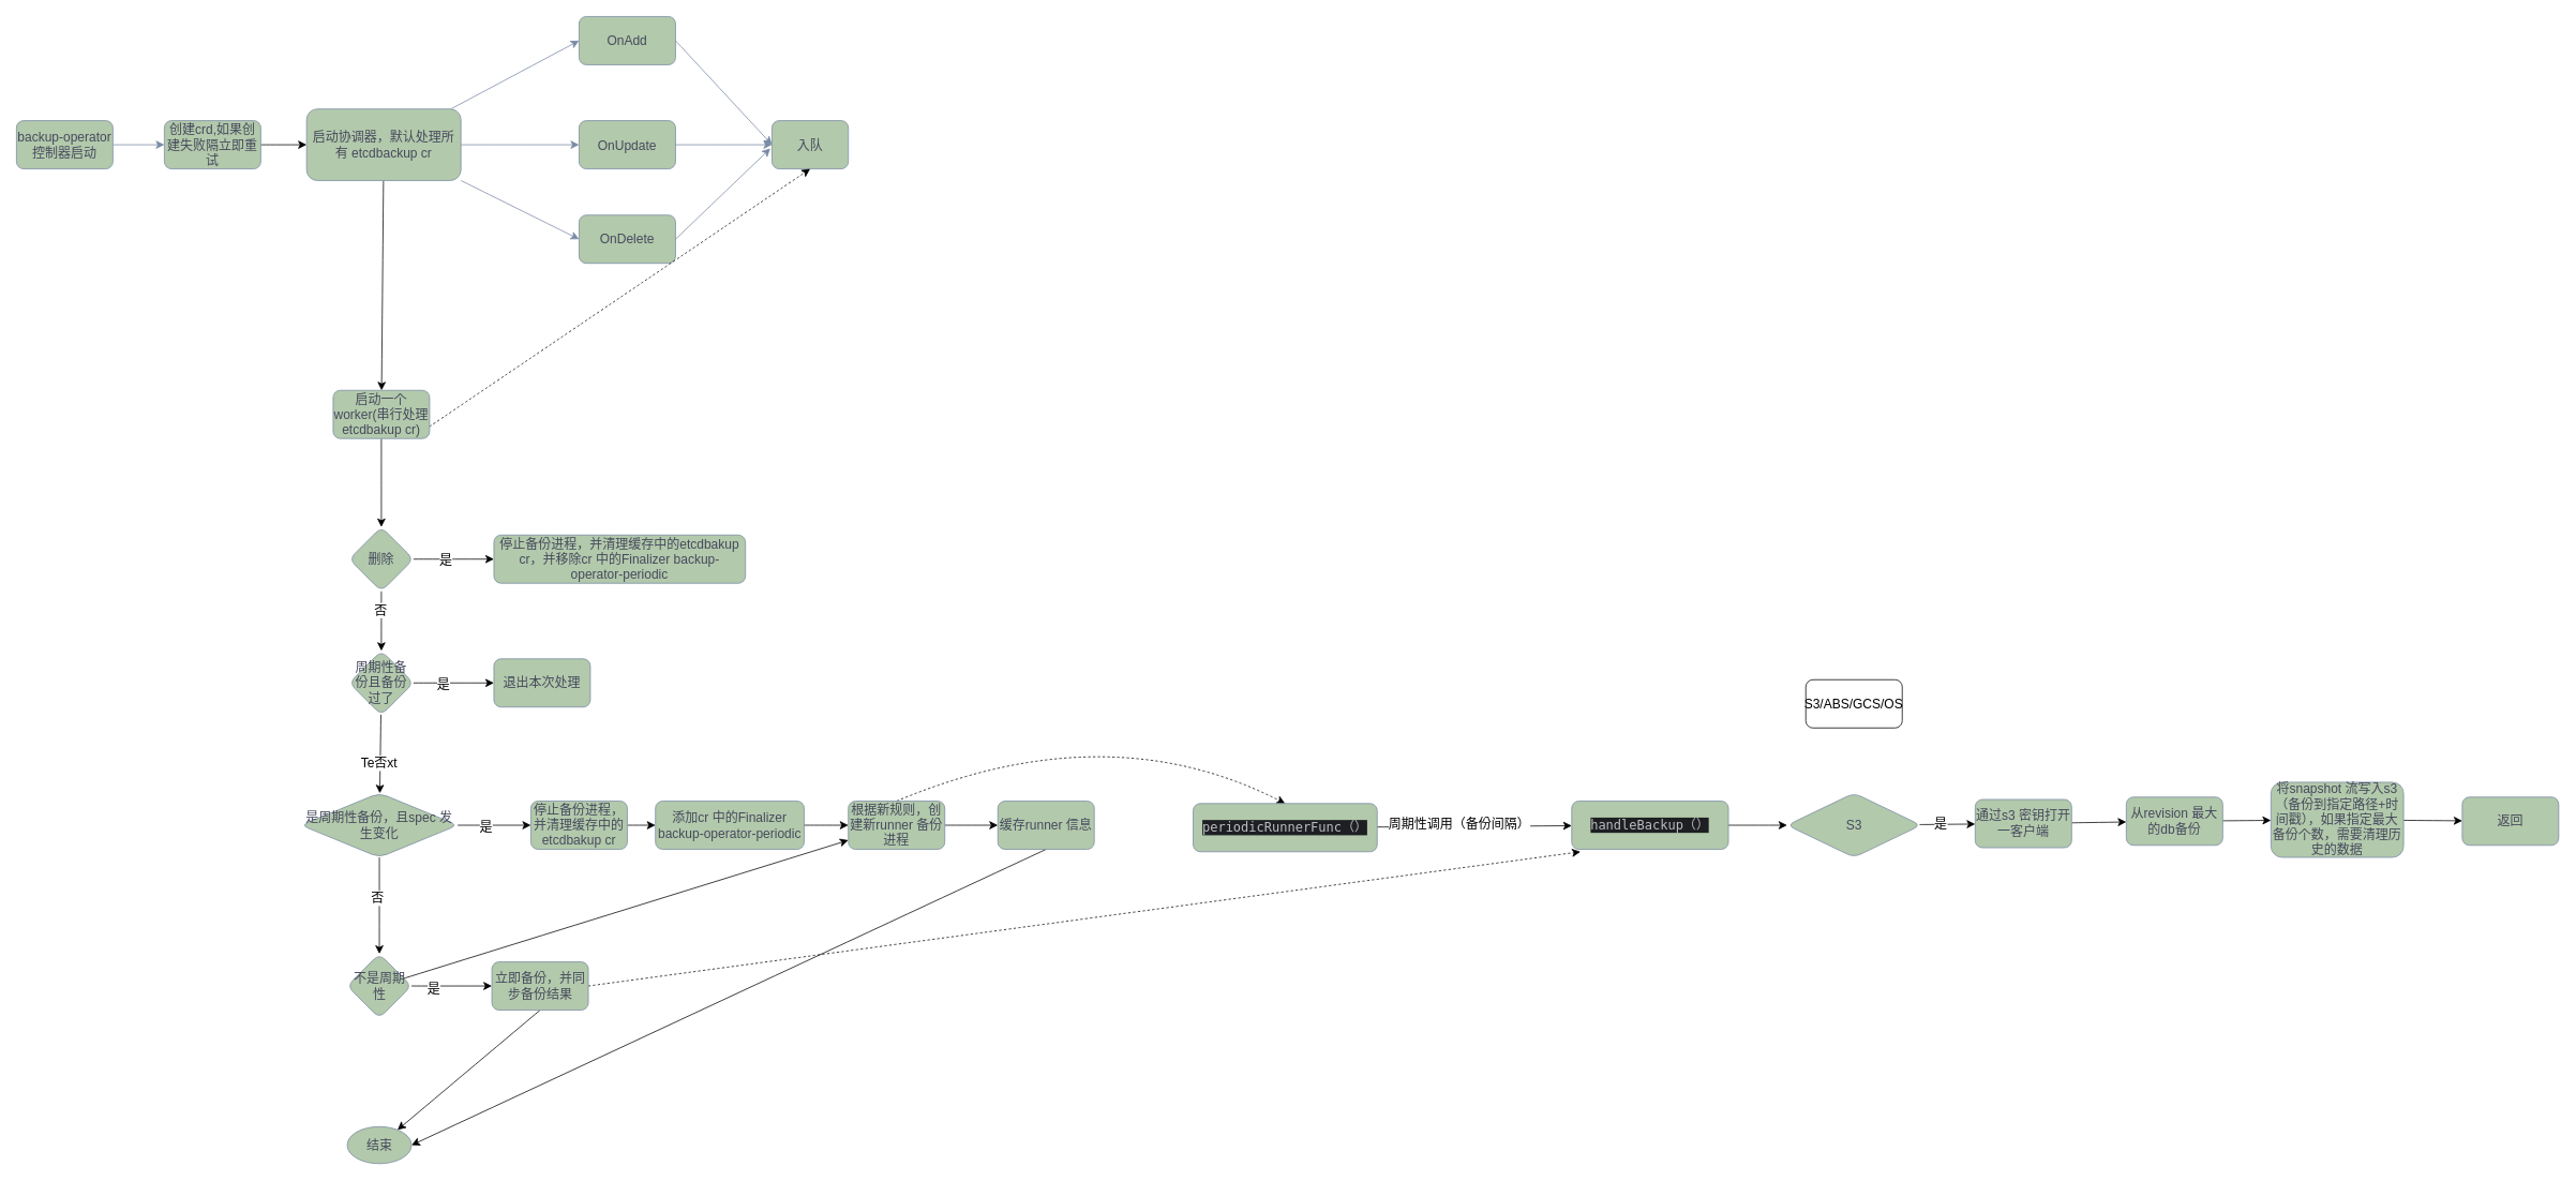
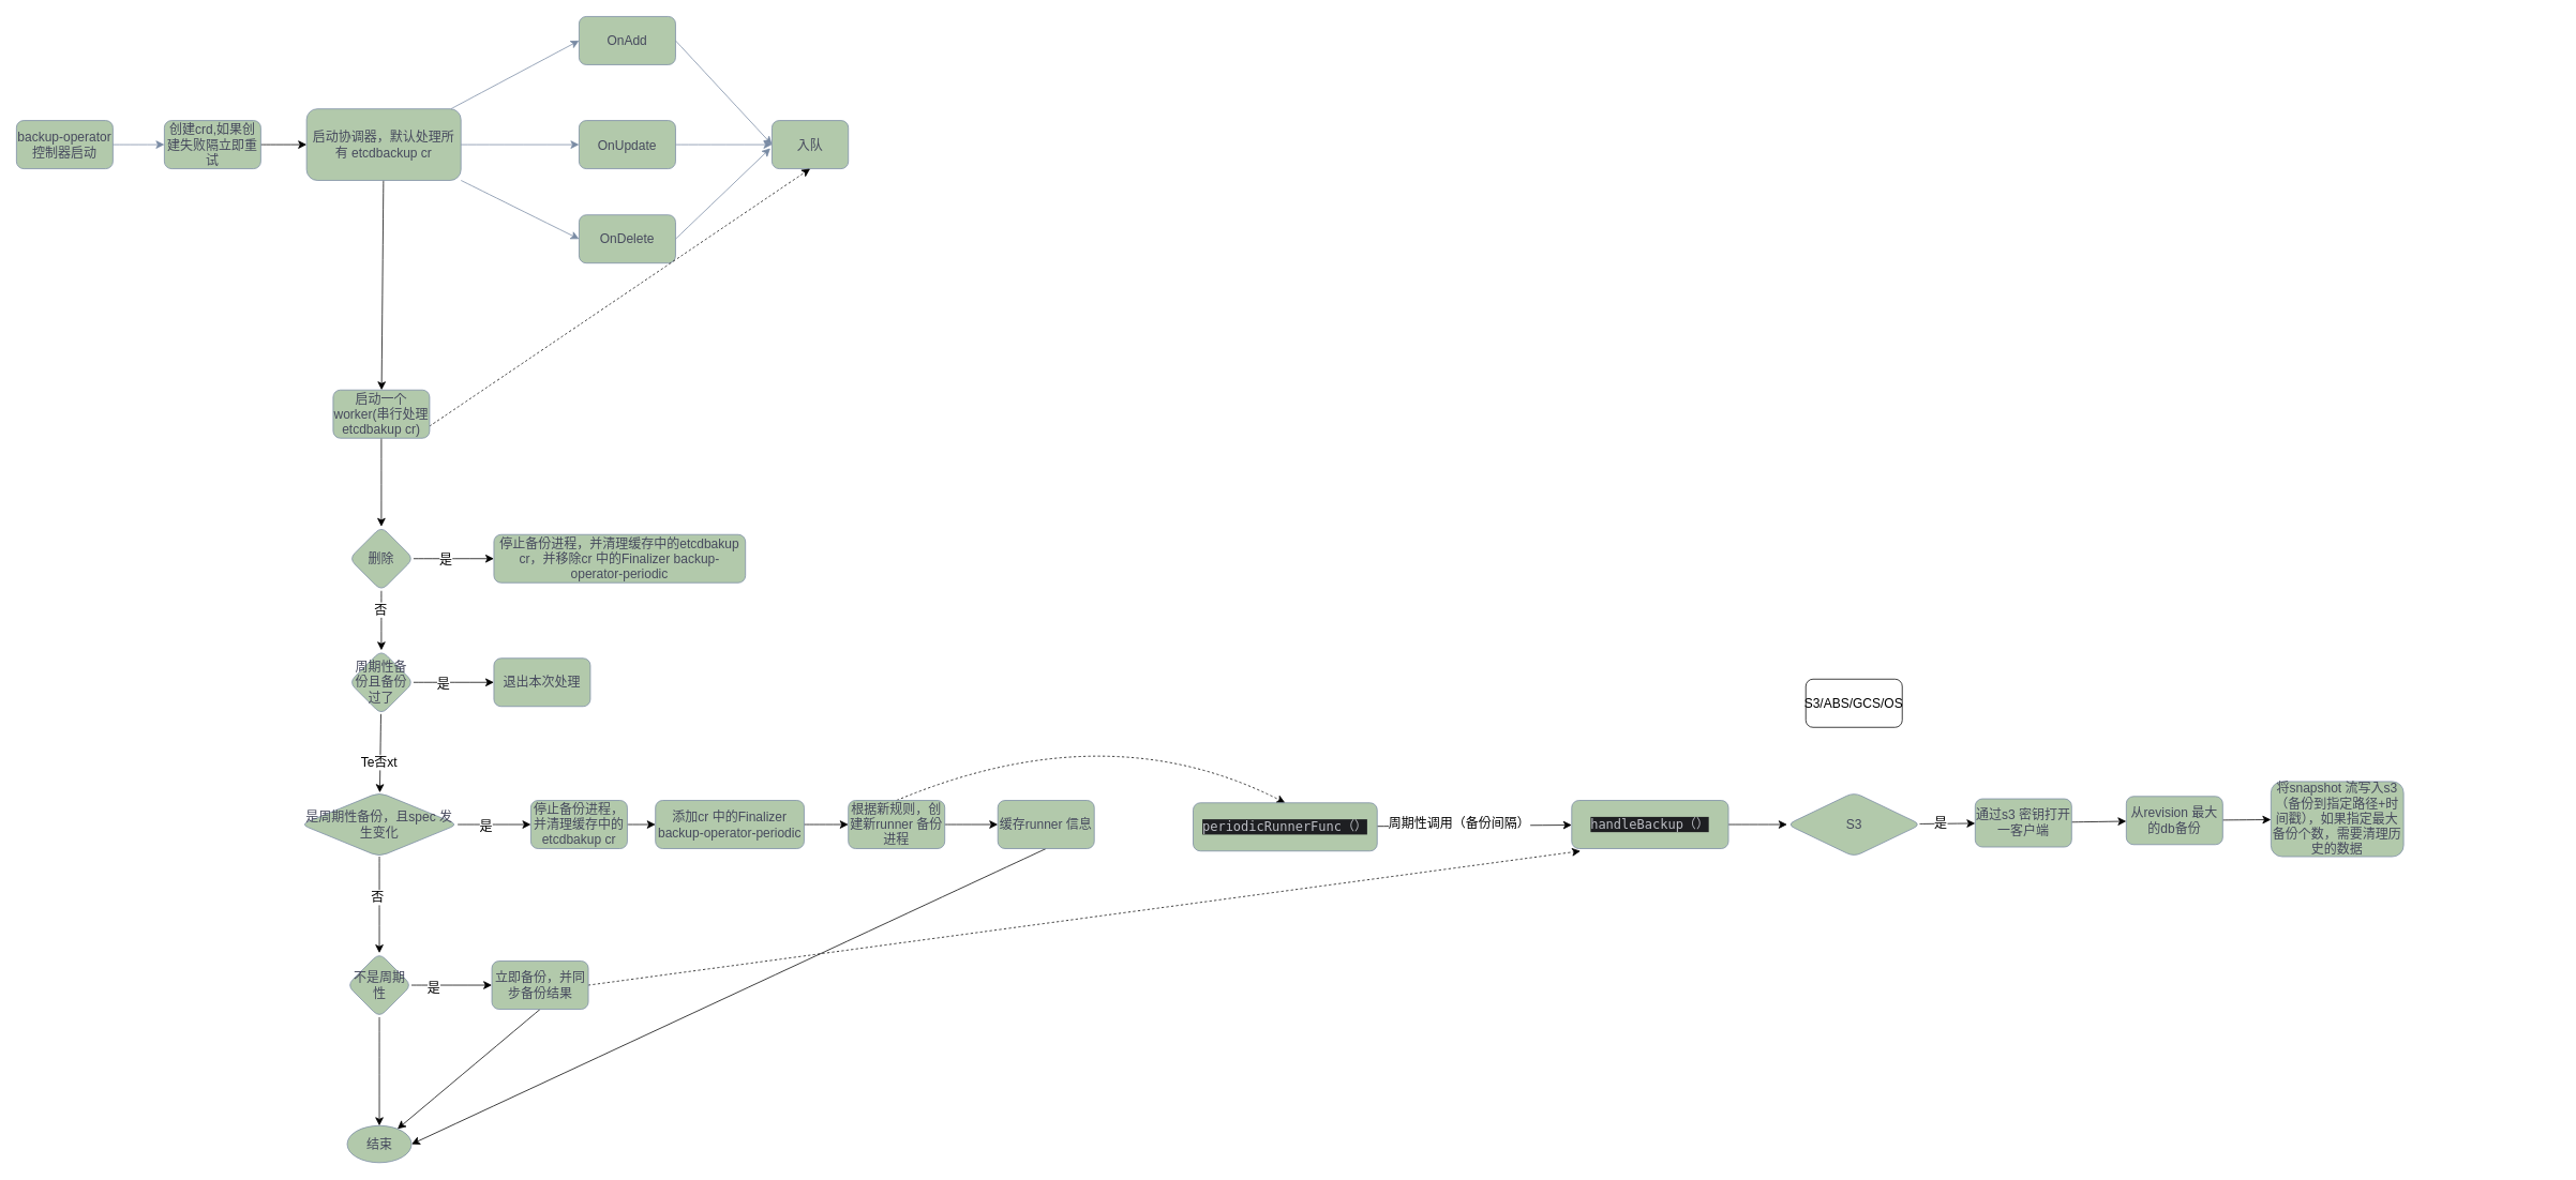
- <mxCell id="68" value="" style="edgeStyle=none;curved=1;rounded=0;orthogonalLoop=1;jettySize=auto;html=1;fontSize=12;startSize=8;endSize=8;" parent="1" source="69" target="70" edge="1"><mxGeometry relative="1" as="geometry" /></mxCell>
- <mxCell id="70" value="返回" style="whiteSpace=wrap;html=1;fontSize=16;fillColor=#B2C9AB;strokeColor=#788AA3;fontColor=#46495D;rounded=1;labelBackgroundColor=none;" parent="1" vertex="1"><mxGeometry x="3063" y="991" width="120" height="60" as="geometry" /></mxCell>
- <mxCell id="49" value="" style="edgeStyle=none;curved=1;rounded=0;orthogonalLoop=1;jettySize=auto;html=1;fontSize=12;startSize=8;endSize=8;" parent="1" source="50" target="44" edge="1"><mxGeometry relative="1" as="geometry" /></mxCell>
+ <mxCell id="49" value="" style="edgeStyle=none;curved=1;rounded=0;orthogonalLoop=1;jettySize=auto;html=1;fontSize=12;startSize=8;endSize=8;" parent="1" source="50" target="54" edge="1"><mxGeometry relative="1" as="geometry" /></mxCell>
